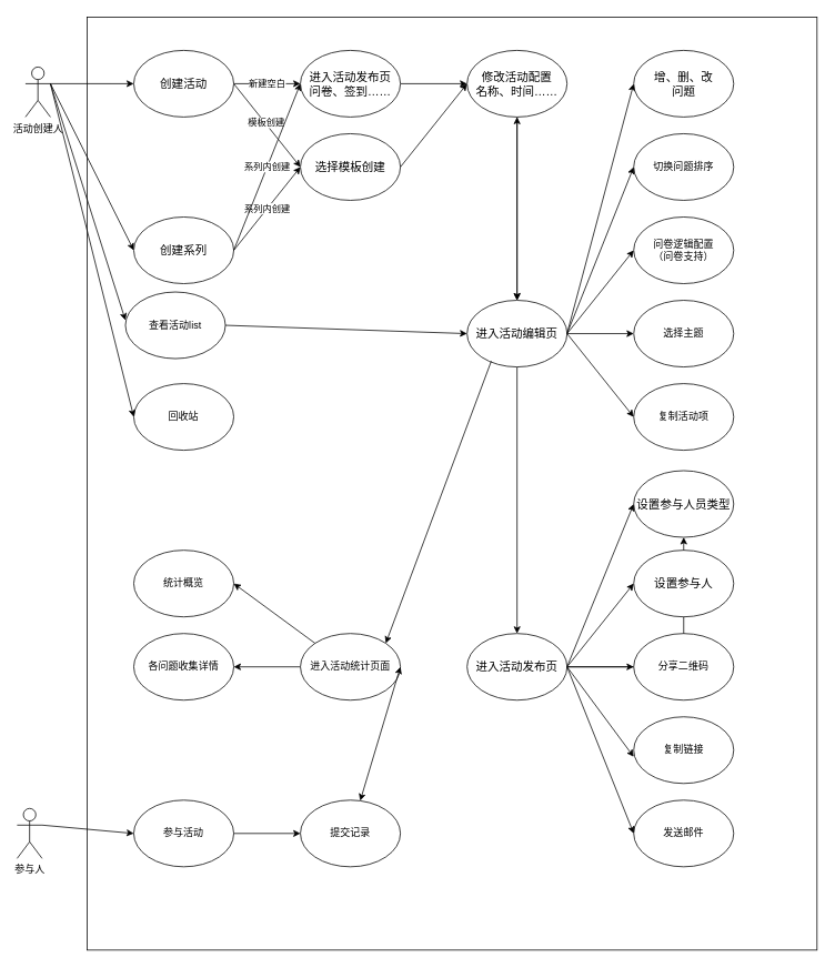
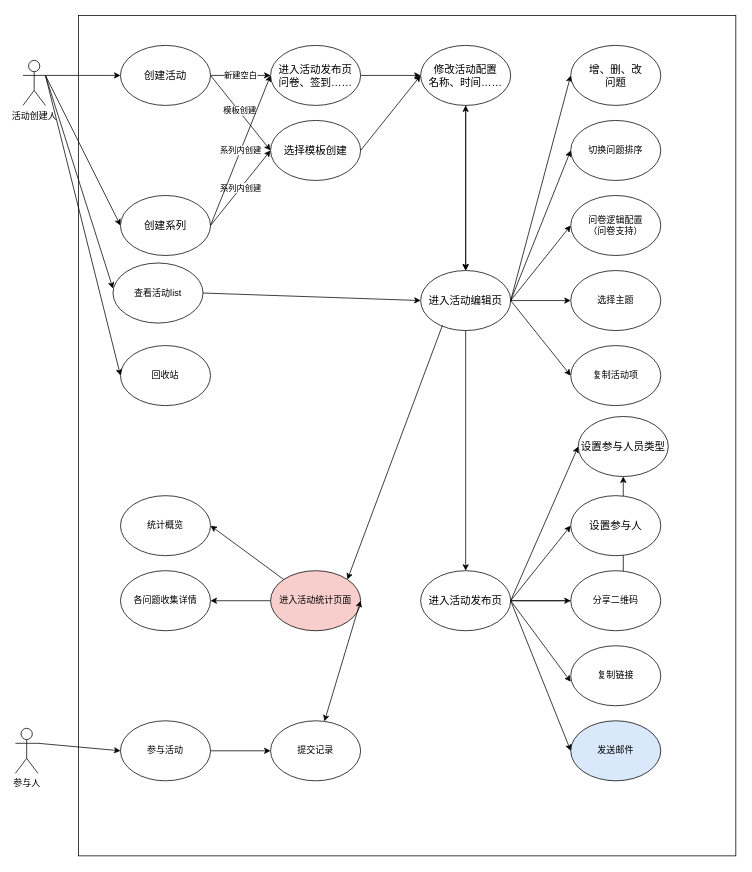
- <mxCell id="40" value="&lt;span style=&quot;font-size: 14px;&quot;&gt;设置参与人员类型&lt;/span&gt;" style="ellipse;whiteSpace=wrap;html=1;" parent="1" vertex="1"><mxGeometry x="760" y="564.5" width="120" height="80" as="geometry" /></mxCell>
+ <mxCell id="40" value="&lt;span style=&quot;font-size: 14px;&quot;&gt;设置参与人员类型&lt;/span&gt;" style="ellipse;whiteSpace=wrap;html=1;" parent="1" vertex="1"><mxGeometry x="770" y="554.5" width="120" height="80" as="geometry" /></mxCell>
- <mxCell id="50" value="进入活动统计页面" style="ellipse;whiteSpace=wrap;html=1;" parent="1" vertex="1"><mxGeometry x="360" y="760" width="120" height="80" as="geometry" /></mxCell>
+ <mxCell id="50" value="进入活动统计页面" style="ellipse;whiteSpace=wrap;html=1;fillColor=#f8cecc;" parent="1" vertex="1"><mxGeometry x="360" y="760" width="120" height="80" as="geometry" /></mxCell>
- <mxCell id="47" value="发送邮件" style="ellipse;whiteSpace=wrap;html=1;" parent="1" vertex="1"><mxGeometry x="760" y="960" width="120" height="80" as="geometry" /></mxCell>
+ <mxCell id="47" value="发送邮件" style="ellipse;whiteSpace=wrap;html=1;fillColor=#dae8fc;" parent="1" vertex="1"><mxGeometry x="760" y="960" width="120" height="80" as="geometry" /></mxCell>
